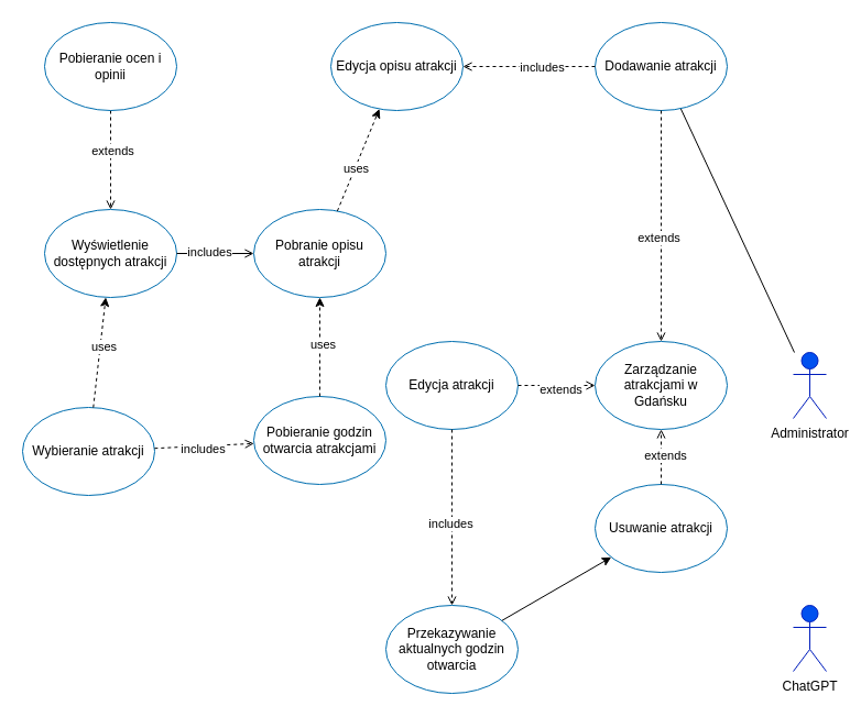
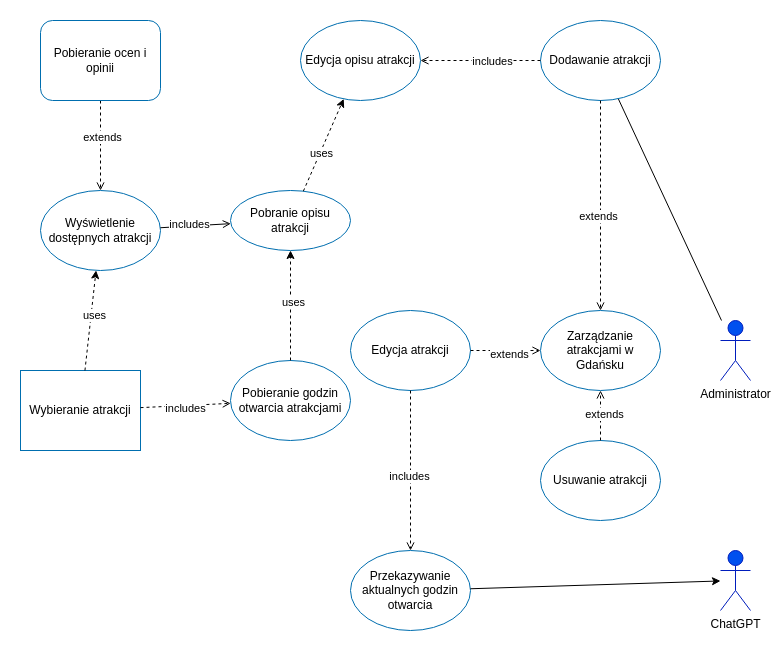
- <mxCell id="18" value="&lt;font color=&quot;#000000&quot;&gt;Pobieranie ocen i opinii&lt;/font&gt;" style="ellipse;whiteSpace=wrap;html=1;fillColor=none;fontColor=default;strokeColor=#006EAF;labelBackgroundColor=none;labelBorderColor=none;labelPosition=center;verticalLabelPosition=middle;align=center;verticalAlign=middle;" vertex="1" parent="1"><mxGeometry x="40" y="20" width="120" height="80" as="geometry" /></mxCell>
+ <mxCell id="18" value="&lt;font color=&quot;#000000&quot;&gt;Pobieranie ocen i opinii&lt;/font&gt;" style="whiteSpace=wrap;html=1;fillColor=none;fontColor=default;strokeColor=#006EAF;labelBackgroundColor=none;labelBorderColor=none;labelPosition=center;verticalLabelPosition=middle;align=center;verticalAlign=middle;rounded=1;" vertex="1" parent="1"><mxGeometry x="40" y="20" width="120" height="80" as="geometry" /></mxCell>
- <mxCell id="23" value="&lt;font color=&quot;#000000&quot;&gt;Pobranie opisu atrakcji&lt;/font&gt;" style="ellipse;whiteSpace=wrap;html=1;fillColor=none;fontColor=default;strokeColor=#006EAF;labelBackgroundColor=none;labelBorderColor=none;labelPosition=center;verticalLabelPosition=middle;align=center;verticalAlign=middle;" vertex="1" parent="1"><mxGeometry x="230" y="190" width="120" height="80" as="geometry" /></mxCell>
+ <mxCell id="23" value="&lt;font color=&quot;#000000&quot;&gt;Pobranie opisu atrakcji&lt;/font&gt;" style="ellipse;whiteSpace=wrap;html=1;fillColor=none;fontColor=default;strokeColor=#006EAF;labelBackgroundColor=none;labelBorderColor=none;labelPosition=center;verticalLabelPosition=middle;align=center;verticalAlign=middle;" vertex="1" parent="1"><mxGeometry x="230" y="190" width="120" height="60" as="geometry" /></mxCell>
- <mxCell id="19" value="&lt;font color=&quot;#000000&quot;&gt;Wybieranie atrakcji&lt;/font&gt;" style="ellipse;whiteSpace=wrap;html=1;fillColor=none;fontColor=default;strokeColor=#006EAF;labelBackgroundColor=none;labelBorderColor=none;labelPosition=center;verticalLabelPosition=middle;align=center;verticalAlign=middle;" vertex="1" parent="1"><mxGeometry x="20" y="370" width="120" height="80" as="geometry" /></mxCell>
+ <mxCell id="19" value="&lt;font color=&quot;#000000&quot;&gt;Wybieranie atrakcji&lt;/font&gt;" style="whiteSpace=wrap;html=1;fillColor=none;fontColor=default;strokeColor=#006EAF;labelBackgroundColor=none;labelBorderColor=none;labelPosition=center;verticalLabelPosition=middle;align=center;verticalAlign=middle;rounded=0;" vertex="1" parent="1"><mxGeometry x="20" y="370" width="120" height="80" as="geometry" /></mxCell>
- <mxCell id="36" value="" style="endArrow=classic;html=1;rounded=0;" edge="1" parent="1" source="35" target="10"><mxGeometry width="50" height="50" relative="1" as="geometry"><mxPoint x="860" y="220" as="sourcePoint" /><mxPoint x="910" y="170" as="targetPoint" /></mxGeometry></mxCell>
+ <mxCell id="36" value="" style="endArrow=classic;html=1;rounded=0;" edge="1" parent="1" source="35" target="34"><mxGeometry width="50" height="50" relative="1" as="geometry"><mxPoint x="860" y="220" as="sourcePoint" /><mxPoint x="910" y="170" as="targetPoint" /></mxGeometry></mxCell>
